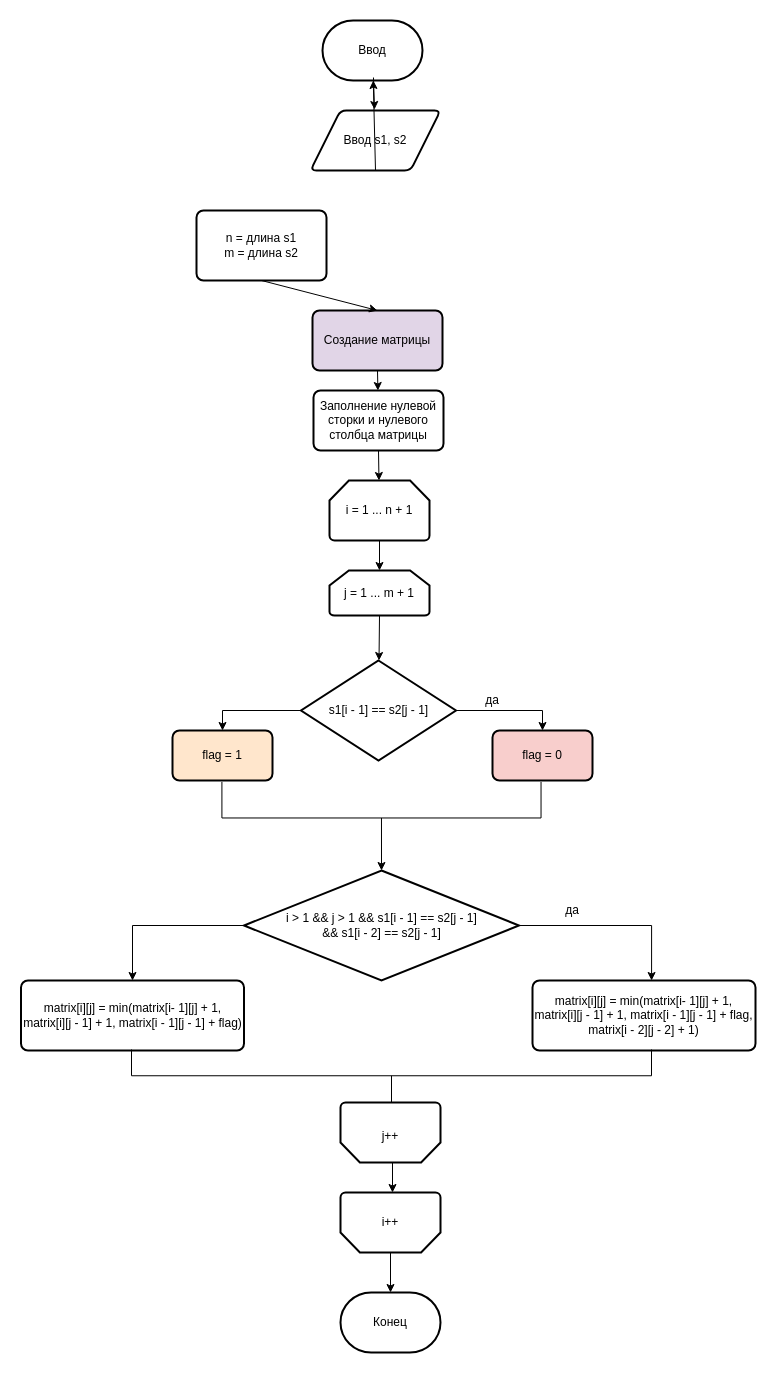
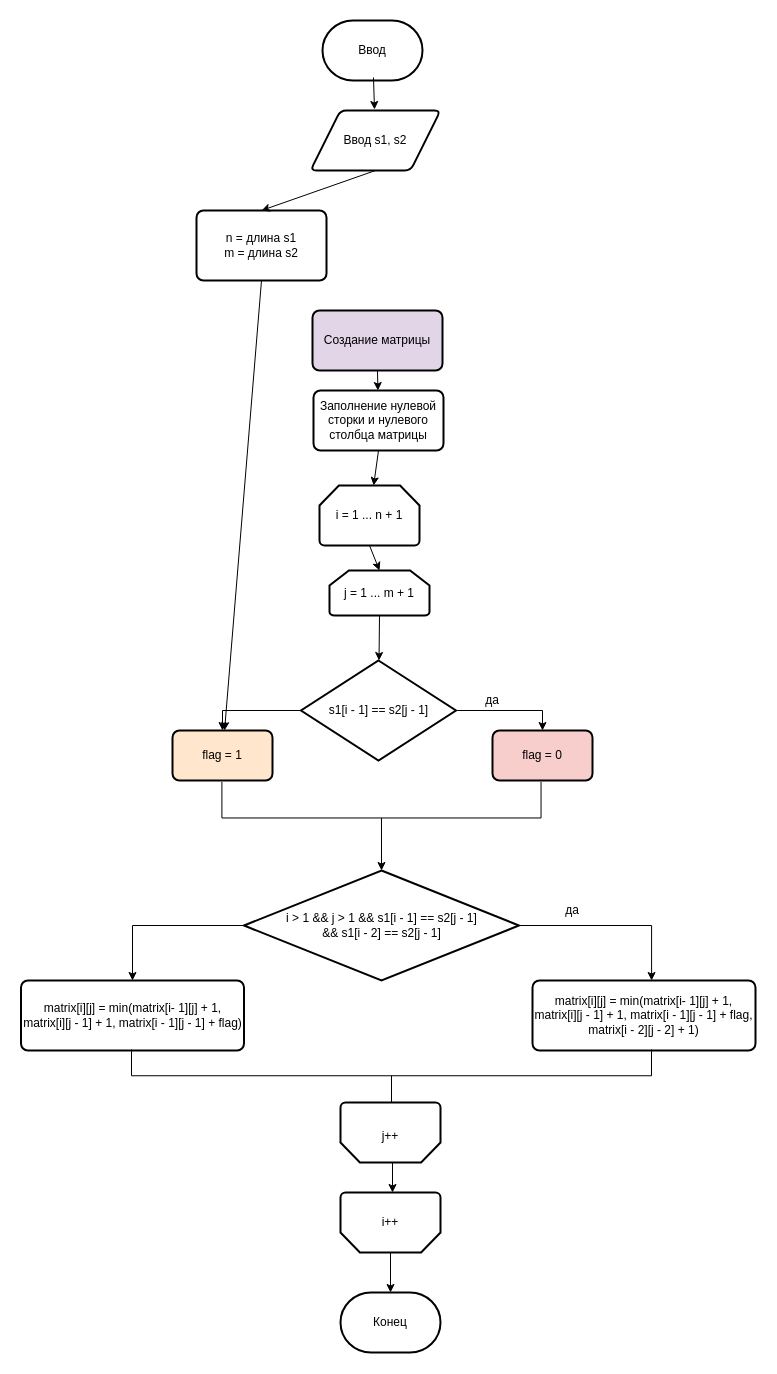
- <mxCell id="6" value="" style="endArrow=classic;html=1;exitX=0.5;exitY=1;exitDx=0;exitDy=0;" parent="1" source="3" target="2" edge="1"><mxGeometry width="50" height="50" relative="1" as="geometry"><mxPoint x="362" y="420" as="sourcePoint" /><mxPoint x="412" y="370" as="targetPoint" /></mxGeometry></mxCell>
+ <mxCell id="6" value="" style="endArrow=classic;html=1;exitX=0.5;exitY=1;exitDx=0;exitDy=0;entryX=0.5;entryY=0;entryDx=0;entryDy=0;" parent="1" source="3" target="5" edge="1"><mxGeometry width="50" height="50" relative="1" as="geometry"><mxPoint x="362" y="420" as="sourcePoint" /><mxPoint x="412" y="370" as="targetPoint" /></mxGeometry></mxCell>
- <mxCell id="8" value="" style="endArrow=classic;html=1;exitX=0.5;exitY=1;exitDx=0;exitDy=0;entryX=0.5;entryY=0;entryDx=0;entryDy=0;" parent="1" source="5" target="7" edge="1"><mxGeometry width="50" height="50" relative="1" as="geometry"><mxPoint x="362" y="420" as="sourcePoint" /><mxPoint x="412" y="370" as="targetPoint" /></mxGeometry></mxCell>
+ <mxCell id="8" value="" style="endArrow=classic;html=1;exitX=0.5;exitY=1;exitDx=0;exitDy=0;" parent="1" source="5" target="20" edge="1"><mxGeometry width="50" height="50" relative="1" as="geometry"><mxPoint x="362" y="420" as="sourcePoint" /><mxPoint x="412" y="370" as="targetPoint" /></mxGeometry></mxCell>
- <mxCell id="9" value="i = 1 ... n + 1" style="strokeWidth=2;html=1;shape=mxgraph.flowchart.loop_limit;whiteSpace=wrap;" parent="1" vertex="1"><mxGeometry x="329" y="480" width="100" height="60" as="geometry" /></mxCell>
+ <mxCell id="9" value="i = 1 ... n + 1" style="strokeWidth=2;html=1;shape=mxgraph.flowchart.loop_limit;whiteSpace=wrap;" parent="1" vertex="1"><mxGeometry x="319" y="485" width="100" height="60" as="geometry" /></mxCell>
